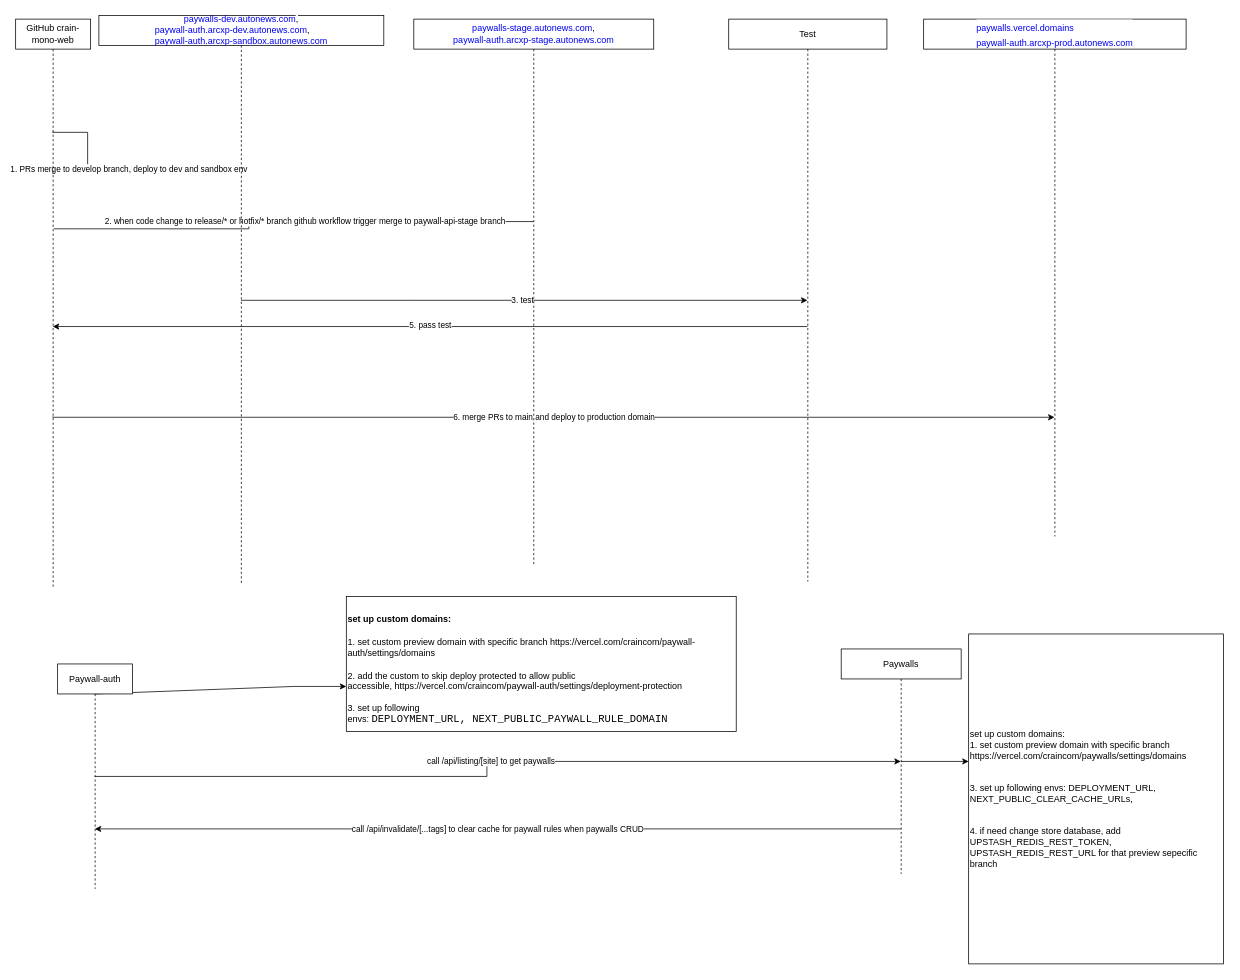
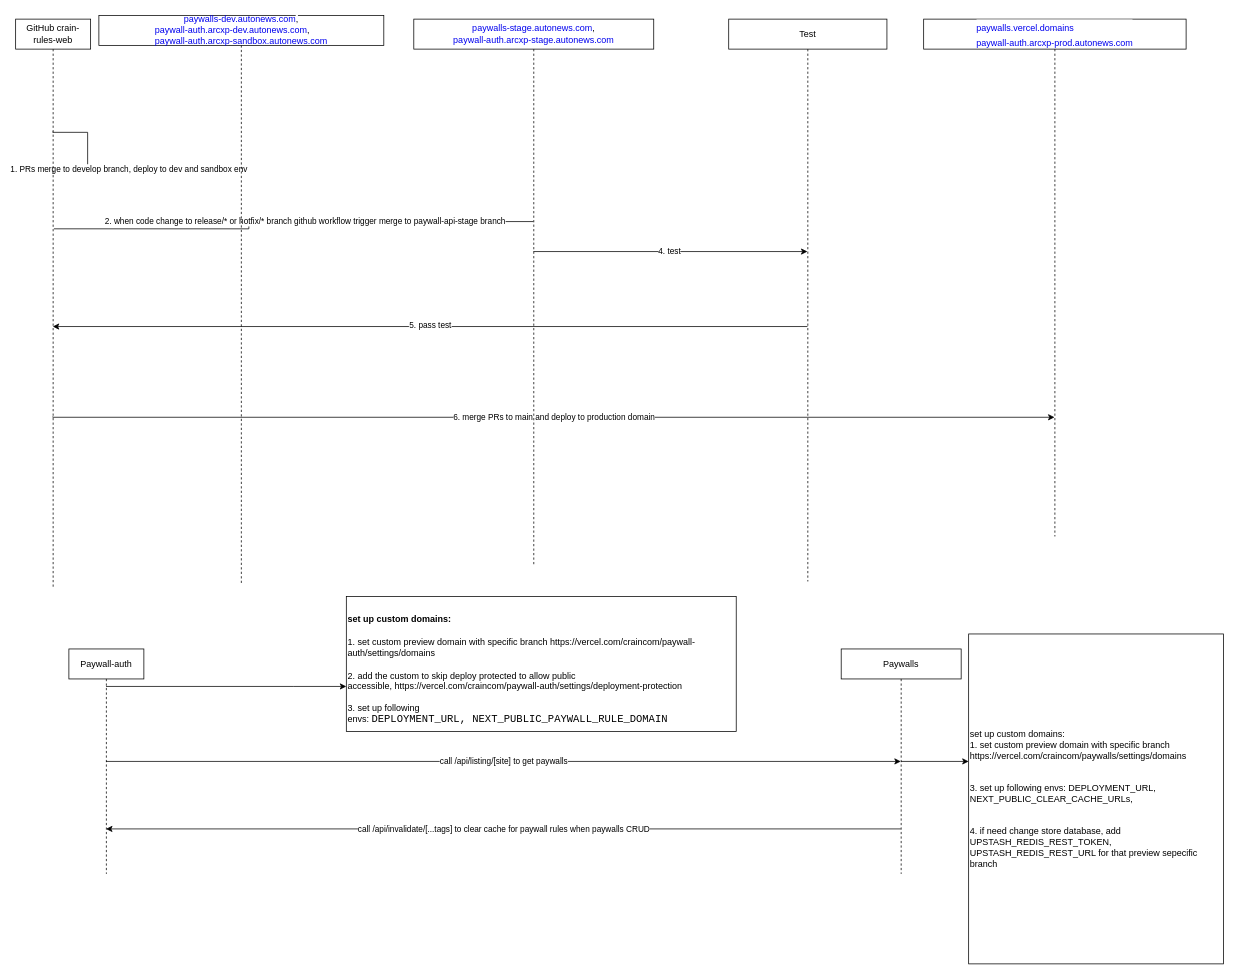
- <mxCell id="6" value="GitHub crain-mono-web" style="shape=umlLifeline;perimeter=lifelinePerimeter;whiteSpace=wrap;html=1;container=1;dropTarget=0;collapsible=0;recursiveResize=0;outlineConnect=0;portConstraint=eastwest;newEdgeStyle={&quot;curved&quot;:0,&quot;rounded&quot;:0};" parent="1" vertex="1"><mxGeometry x="20" y="25" width="100" height="760" as="geometry" /></mxCell>
+ <mxCell id="6" value="GitHub crain-rules-web" style="shape=umlLifeline;perimeter=lifelinePerimeter;whiteSpace=wrap;html=1;container=1;dropTarget=0;collapsible=0;recursiveResize=0;outlineConnect=0;portConstraint=eastwest;newEdgeStyle={&quot;curved&quot;:0,&quot;rounded&quot;:0};" parent="1" vertex="1"><mxGeometry x="20" y="25" width="100" height="760" as="geometry" /></mxCell>
+ <mxCell id="8" value="" style="edgeStyle=orthogonalEdgeStyle;rounded=0;orthogonalLoop=1;jettySize=auto;html=1;curved=0;" edge="1" parent="1" source="10" target="11"><mxGeometry relative="1" as="geometry"><Array as="points"><mxPoint x="881" y="335" /><mxPoint x="881" y="335" /></Array></mxGeometry></mxCell>
+ <mxCell id="9" value="4. test" style="edgeLabel;html=1;align=center;verticalAlign=middle;resizable=0;points=[];" vertex="1" connectable="0" parent="8"><mxGeometry x="-0.008" y="1" relative="1" as="geometry"><mxPoint as="offset" /></mxGeometry></mxCell>
- <mxCell id="12" value="" style="edgeStyle=orthogonalEdgeStyle;rounded=0;orthogonalLoop=1;jettySize=auto;html=1;curved=0;" edge="1" parent="1" source="7" target="11"><mxGeometry relative="1" as="geometry"><mxPoint x="348.25" y="170" as="sourcePoint" /><mxPoint x="1073.75" y="165" as="targetPoint" /><Array as="points"><mxPoint x="551" y="400" /><mxPoint x="551" y="400" /></Array></mxGeometry></mxCell>
- <mxCell id="13" value="3. test" style="edgeLabel;html=1;align=center;verticalAlign=middle;resizable=0;points=[];" vertex="1" connectable="0" parent="12"><mxGeometry x="-0.008" y="1" relative="1" as="geometry"><mxPoint as="offset" /></mxGeometry></mxCell>
- <mxCell id="19" value="Paywall-auth" style="shape=umlLifeline;perimeter=lifelinePerimeter;whiteSpace=wrap;html=1;container=1;dropTarget=0;collapsible=0;recursiveResize=0;outlineConnect=0;portConstraint=eastwest;newEdgeStyle={&quot;curved&quot;:0,&quot;rounded&quot;:0};" vertex="1" parent="1"><mxGeometry x="76" y="885" width="100" height="300" as="geometry" /></mxCell>
+ <mxCell id="19" value="Paywall-auth" style="shape=umlLifeline;perimeter=lifelinePerimeter;whiteSpace=wrap;html=1;container=1;dropTarget=0;collapsible=0;recursiveResize=0;outlineConnect=0;portConstraint=eastwest;newEdgeStyle={&quot;curved&quot;:0,&quot;rounded&quot;:0};" vertex="1" parent="1"><mxGeometry x="91" y="865" width="100" height="300" as="geometry" /></mxCell>
